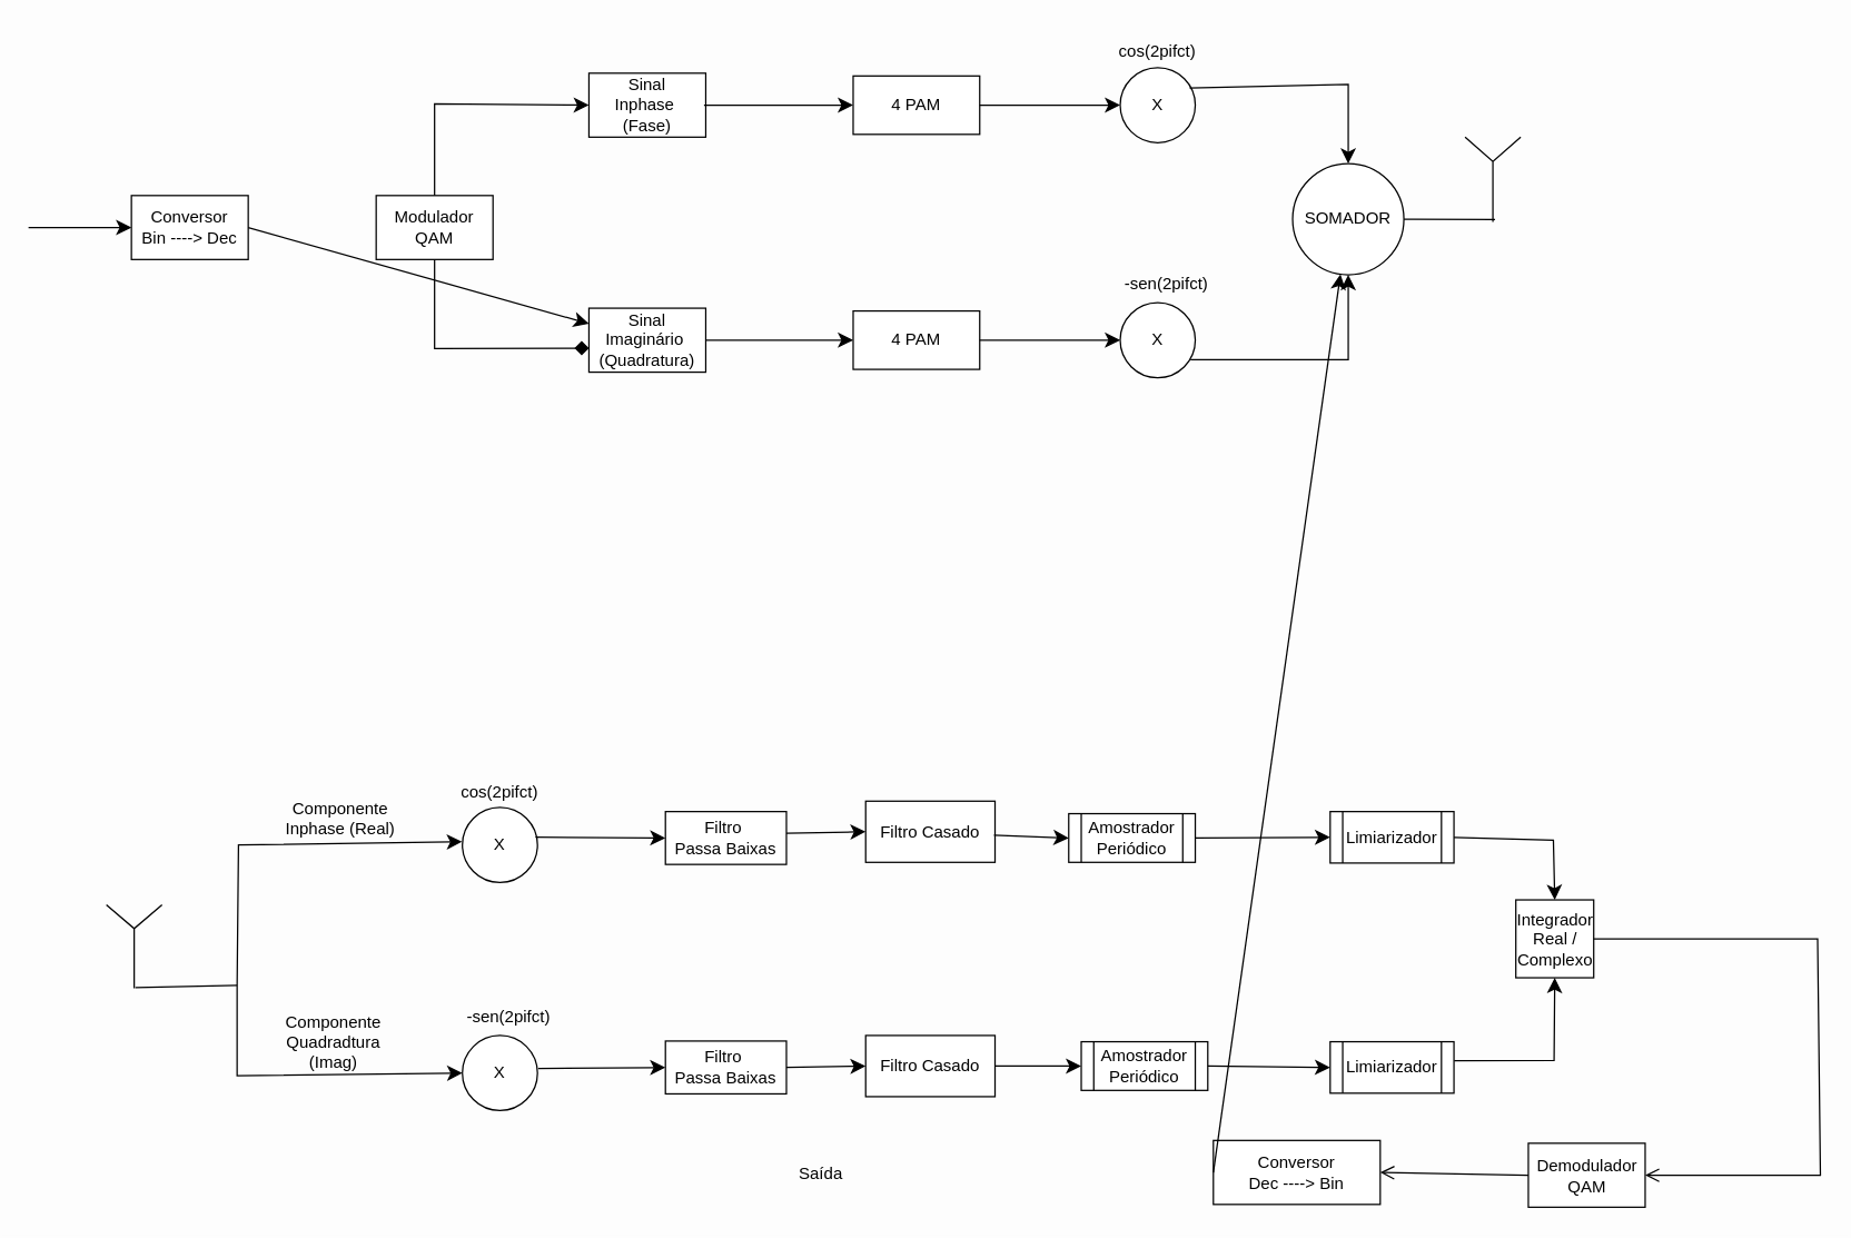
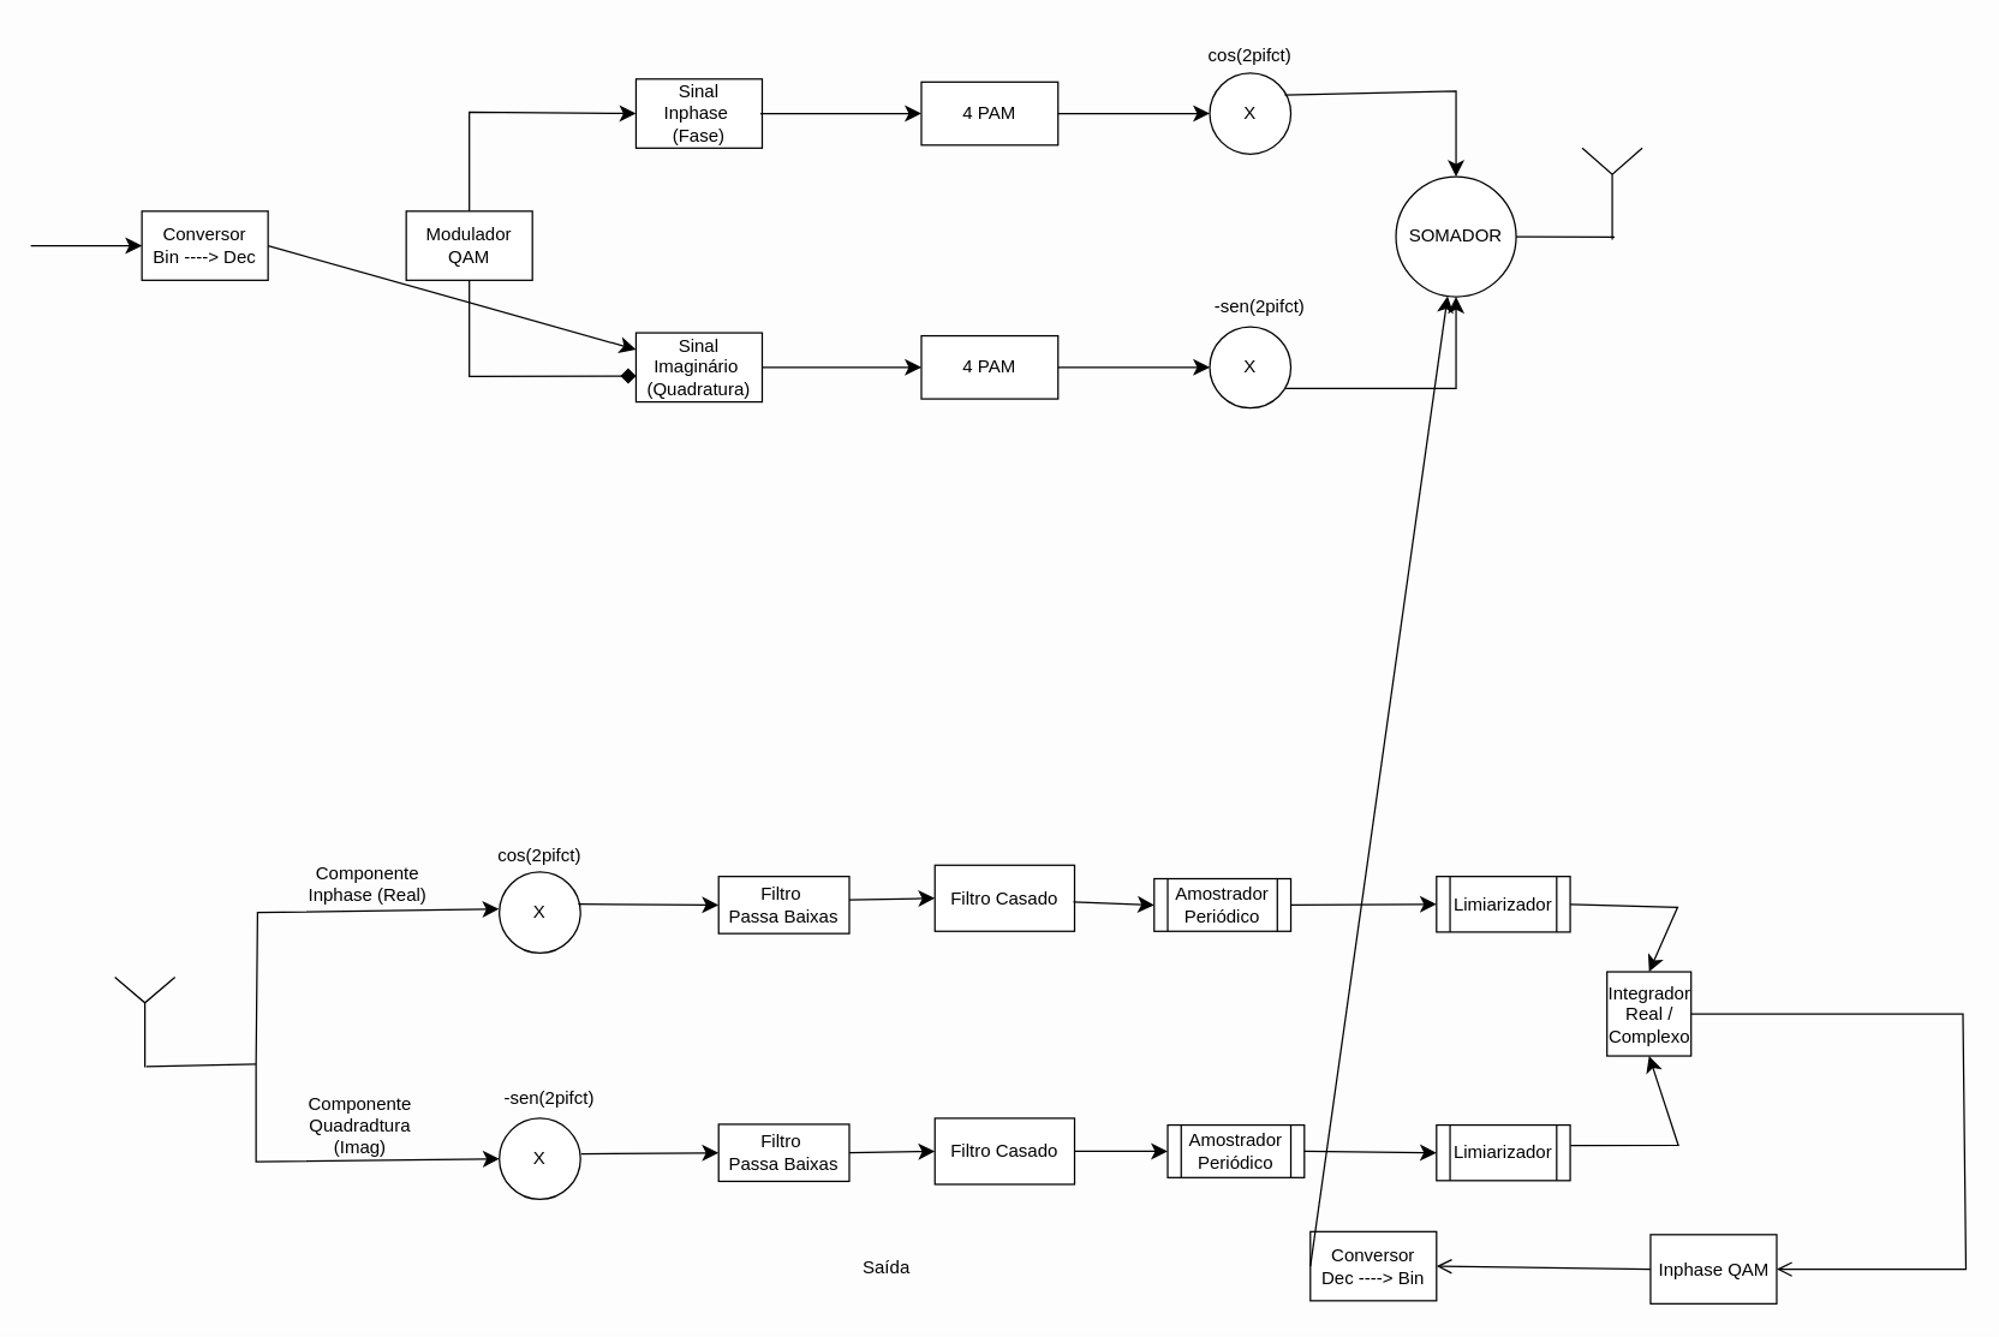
- <mxCell id="46" value="Integrador&lt;div&gt;Real / Complexo&lt;/div&gt;" style="whiteSpace=wrap;html=1;aspect=fixed;" vertex="1" parent="1"><mxGeometry x="1089.5" y="646.5" width="56" height="56" as="geometry" /></mxCell>
+ <mxCell id="46" value="Integrador&lt;div&gt;Real / Complexo&lt;/div&gt;" style="whiteSpace=wrap;html=1;aspect=fixed;" vertex="1" parent="1"><mxGeometry x="1069.5" y="646.5" width="56" height="56" as="geometry" /></mxCell>
- <mxCell id="54" value="Conversor&lt;br&gt;Dec ----&amp;gt; Bin" style="rounded=0;whiteSpace=wrap;html=1;" vertex="1" parent="1"><mxGeometry x="872" y="819.5" width="120" height="46" as="geometry" /></mxCell>
+ <mxCell id="54" value="Conversor&lt;br&gt;Dec ----&amp;gt; Bin" style="rounded=0;whiteSpace=wrap;html=1;" vertex="1" parent="1"><mxGeometry x="872" y="819.5" width="84" height="46" as="geometry" /></mxCell>
- <mxCell id="51" value="Demodulador QAM" style="rounded=0;whiteSpace=wrap;html=1;" vertex="1" parent="1"><mxGeometry x="1098.5" y="821.5" width="84" height="46" as="geometry" /></mxCell>
+ <mxCell id="51" value="Inphase QAM" style="rounded=0;whiteSpace=wrap;html=1;" vertex="1" parent="1"><mxGeometry x="1098.5" y="821.5" width="84" height="46" as="geometry" /></mxCell>
